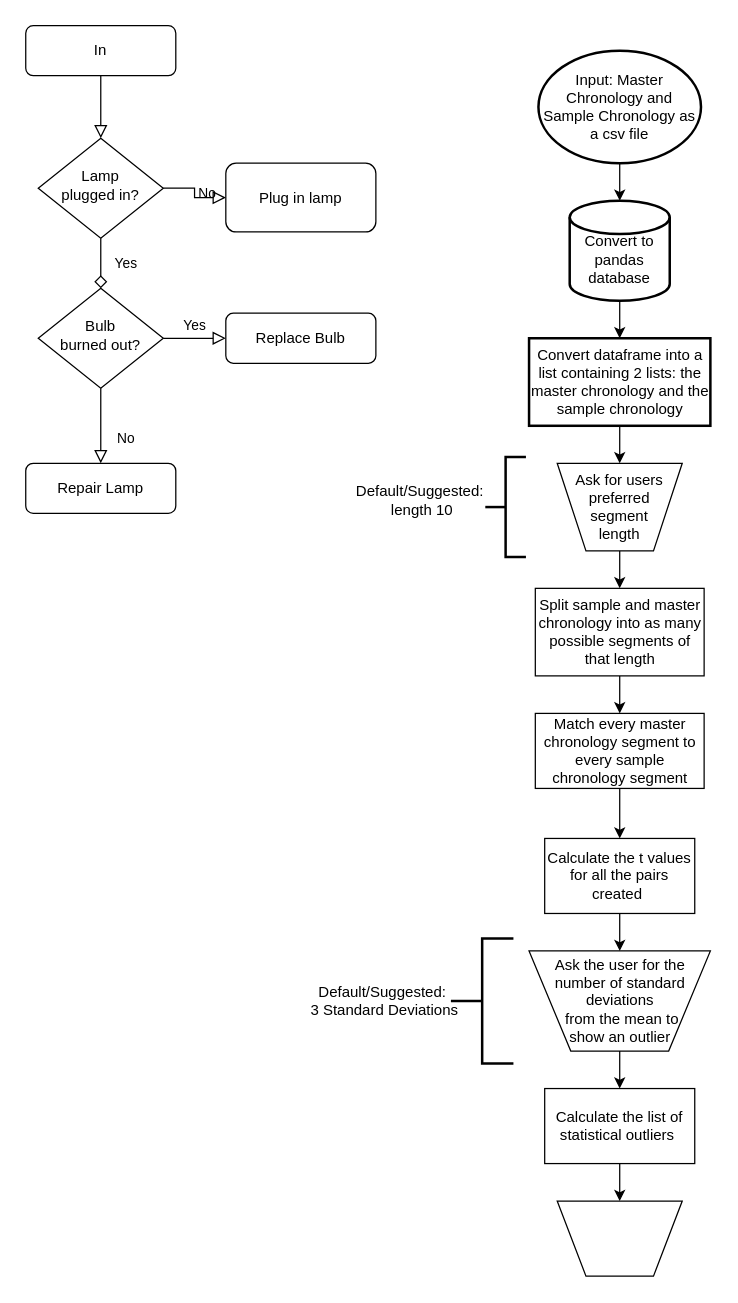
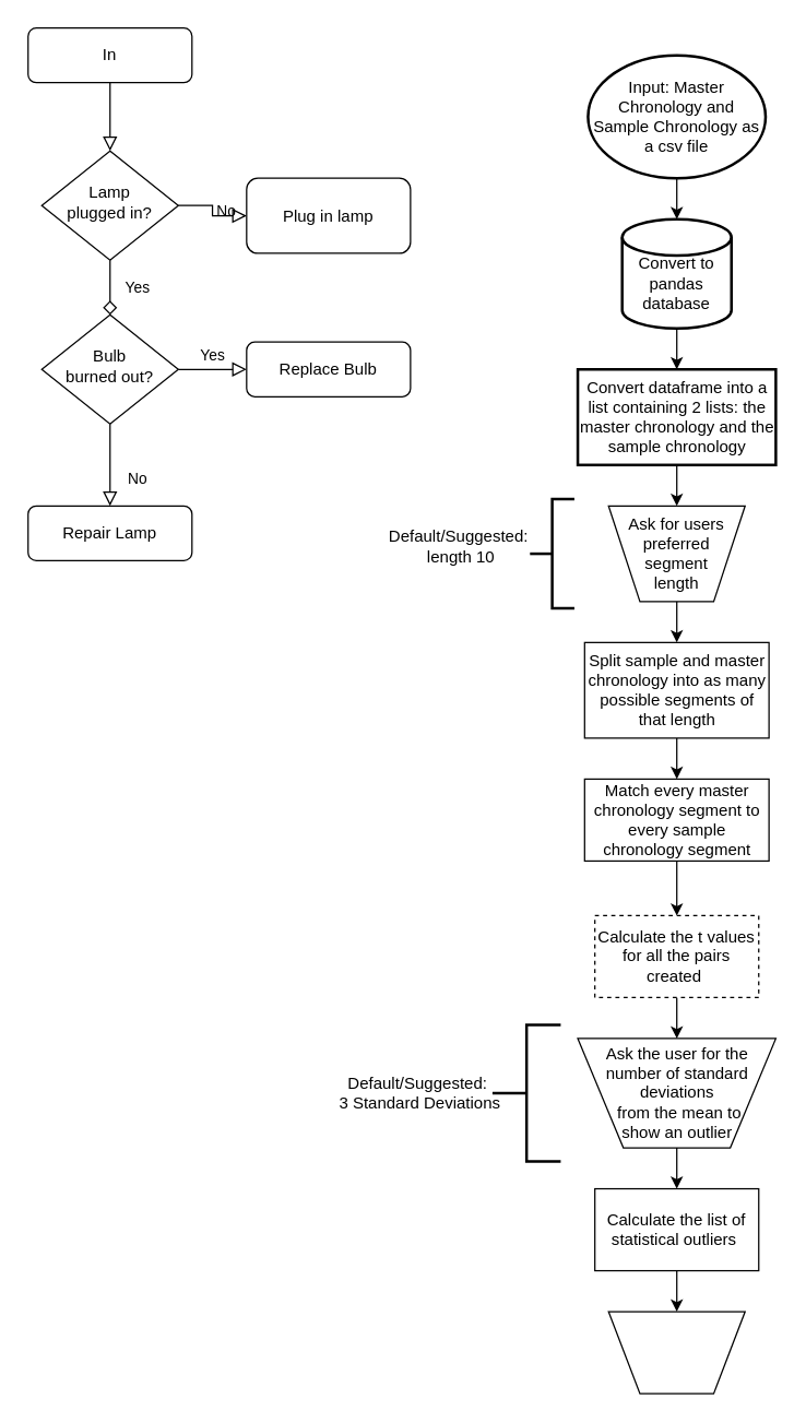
- <mxCell id="28" value="Calculate the t values for all the pairs created&amp;nbsp;" style="whiteSpace=wrap;html=1;arcSize=10;" vertex="1" parent="1"><mxGeometry x="435" y="670" width="120" height="60" as="geometry" /></mxCell>
+ <mxCell id="28" value="Calculate the t values for all the pairs created&amp;nbsp;" style="whiteSpace=wrap;html=1;arcSize=10;dashed=1;" vertex="1" parent="1"><mxGeometry x="435" y="670" width="120" height="60" as="geometry" /></mxCell>
